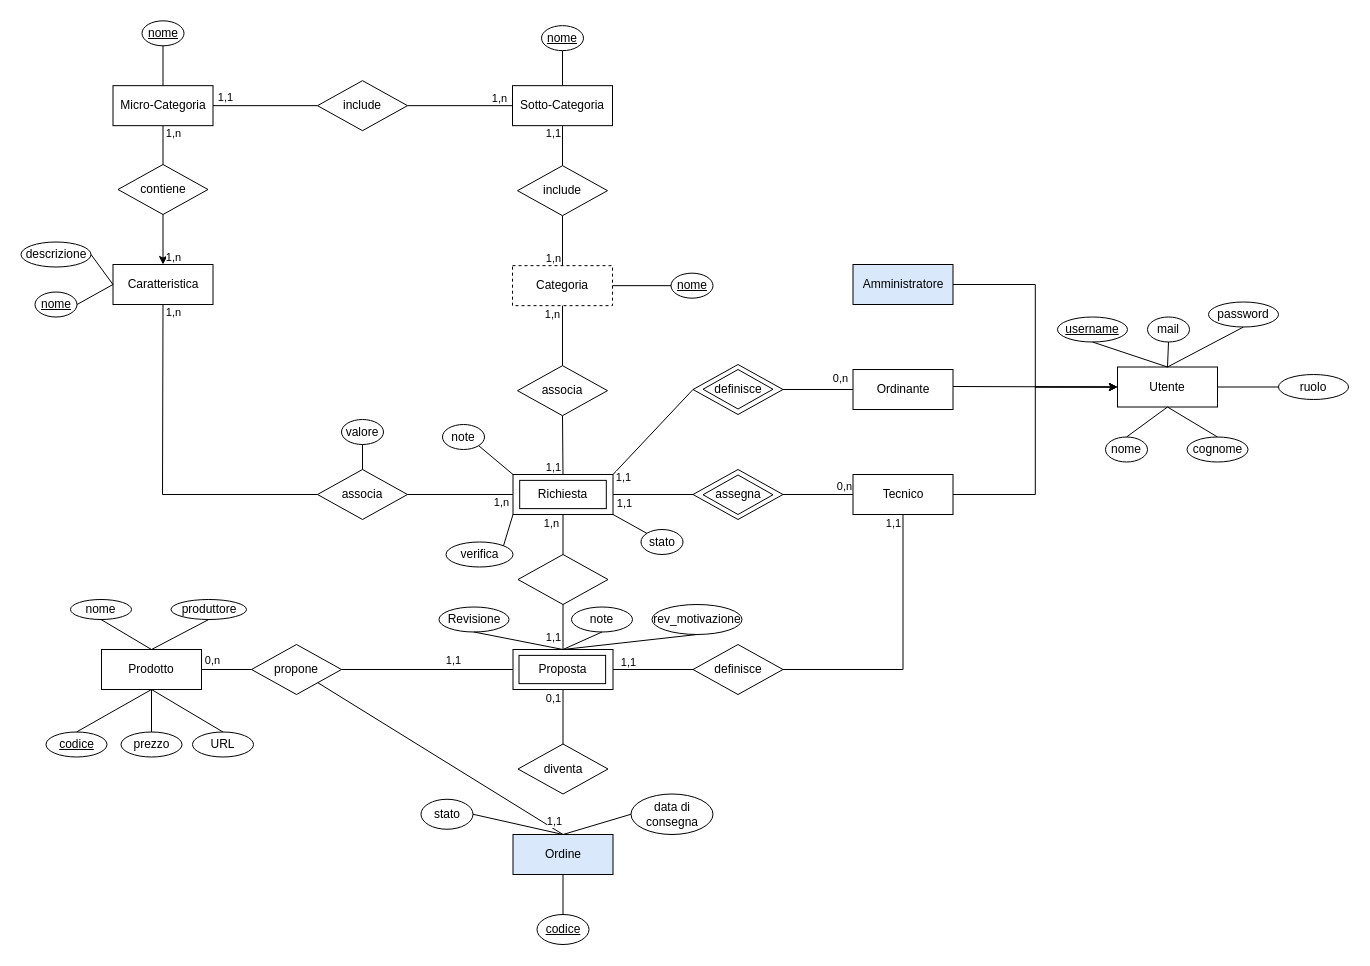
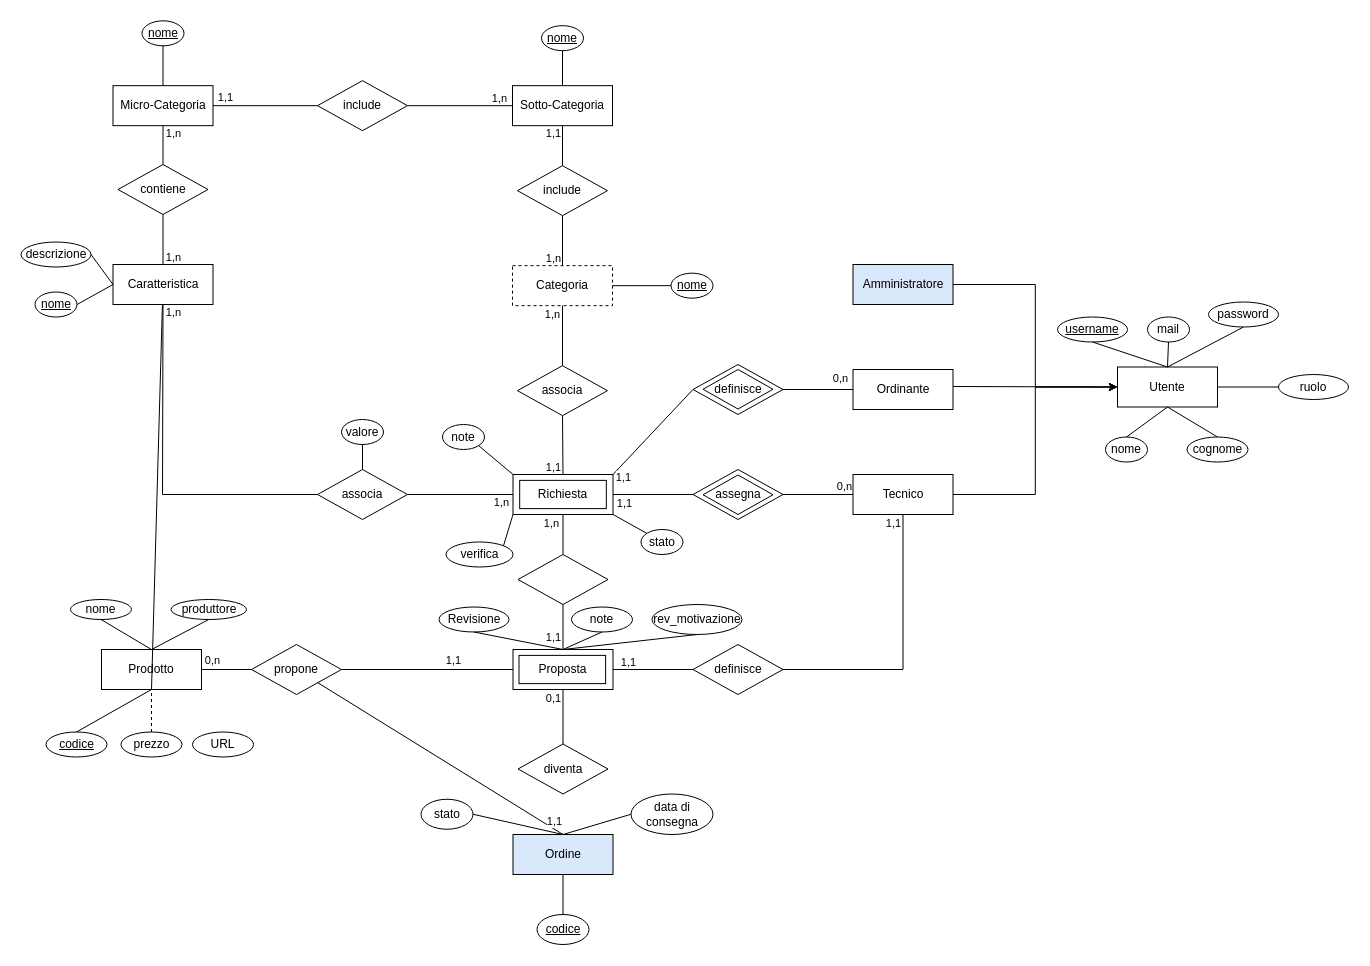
- <mxCell id="28" value="" style="endArrow=classic;html=1;rounded=0;entryX=0.5;entryY=0;entryDx=0;entryDy=0;exitX=0.5;exitY=1;exitDx=0;exitDy=0;" parent="1" source="26" target="25" edge="1"><mxGeometry width="50" height="50" relative="1" as="geometry"><mxPoint x="382" y="184.01" as="sourcePoint" /><mxPoint x="432" y="184.01" as="targetPoint" /></mxGeometry></mxCell>
+ <mxCell id="28" value="" style="endArrow=none;html=1;rounded=0;entryX=0.5;entryY=0;entryDx=0;entryDy=0;exitX=0.5;exitY=1;exitDx=0;exitDy=0;" parent="1" source="26" target="25" edge="1"><mxGeometry width="50" height="50" relative="1" as="geometry"><mxPoint x="382" y="184.01" as="sourcePoint" /><mxPoint x="432" y="184.01" as="targetPoint" /></mxGeometry></mxCell>
- <mxCell id="82" value="" style="endArrow=none;html=1;rounded=0;exitX=0.5;exitY=0;exitDx=0;exitDy=0;entryX=0.5;entryY=1;entryDx=0;entryDy=0;" parent="1" source="78" target="74" edge="1"><mxGeometry width="50" height="50" relative="1" as="geometry"><mxPoint x="-99" y="554" as="sourcePoint" /><mxPoint x="-140" y="584" as="targetPoint" /></mxGeometry></mxCell>
+ <mxCell id="82" value="" style="endArrow=none;html=1;rounded=0;exitX=0.5;exitY=0;exitDx=0;exitDy=0;entryX=0.5;entryY=1;entryDx=0;entryDy=0;dashed=1;" parent="1" source="78" target="74" edge="1"><mxGeometry width="50" height="50" relative="1" as="geometry"><mxPoint x="-99" y="554" as="sourcePoint" /><mxPoint x="-140" y="584" as="targetPoint" /></mxGeometry></mxCell>
- <mxCell id="83" value="" style="endArrow=none;html=1;rounded=0;exitX=0.5;exitY=1;exitDx=0;exitDy=0;entryX=0.5;entryY=0;entryDx=0;entryDy=0;" parent="1" source="74" target="79" edge="1"><mxGeometry width="50" height="50" relative="1" as="geometry"><mxPoint x="-89" y="564" as="sourcePoint" /><mxPoint x="-130" y="594" as="targetPoint" /></mxGeometry></mxCell>
+ <mxCell id="83" value="" style="endArrow=none;html=1;rounded=0;exitX=0.5;exitY=1;exitDx=0;exitDy=0;" parent="1" source="74" target="25" edge="1"><mxGeometry width="50" height="50" relative="1" as="geometry"><mxPoint x="-89" y="564" as="sourcePoint" /><mxPoint x="-130" y="594" as="targetPoint" /></mxGeometry></mxCell>
